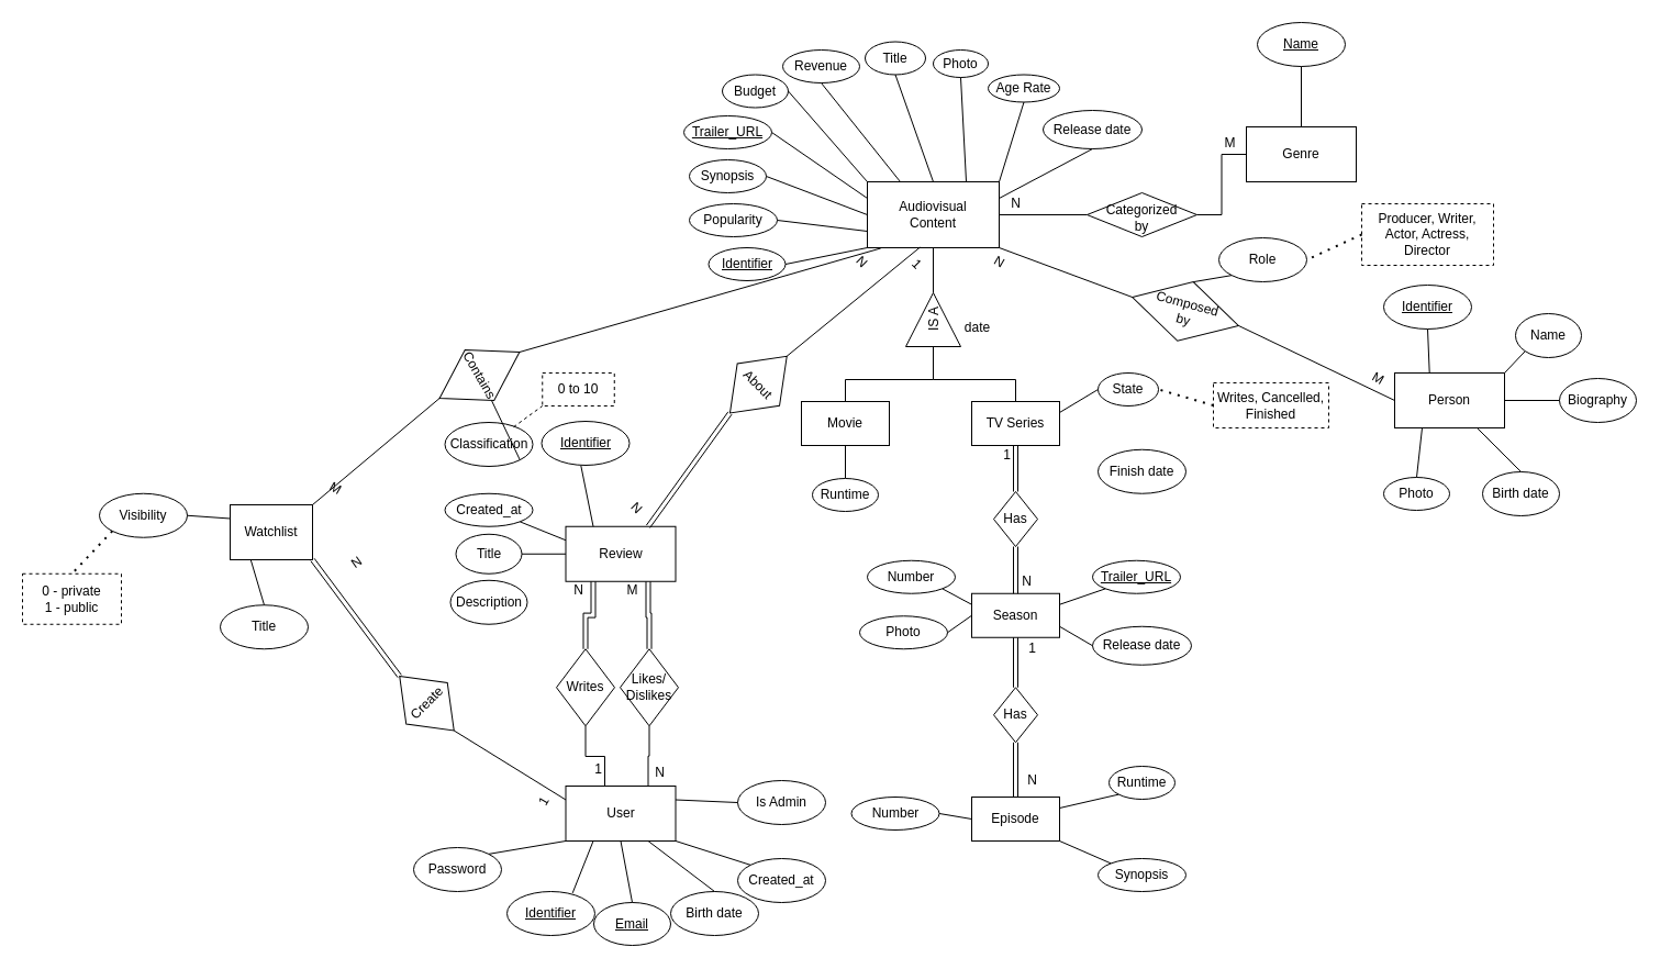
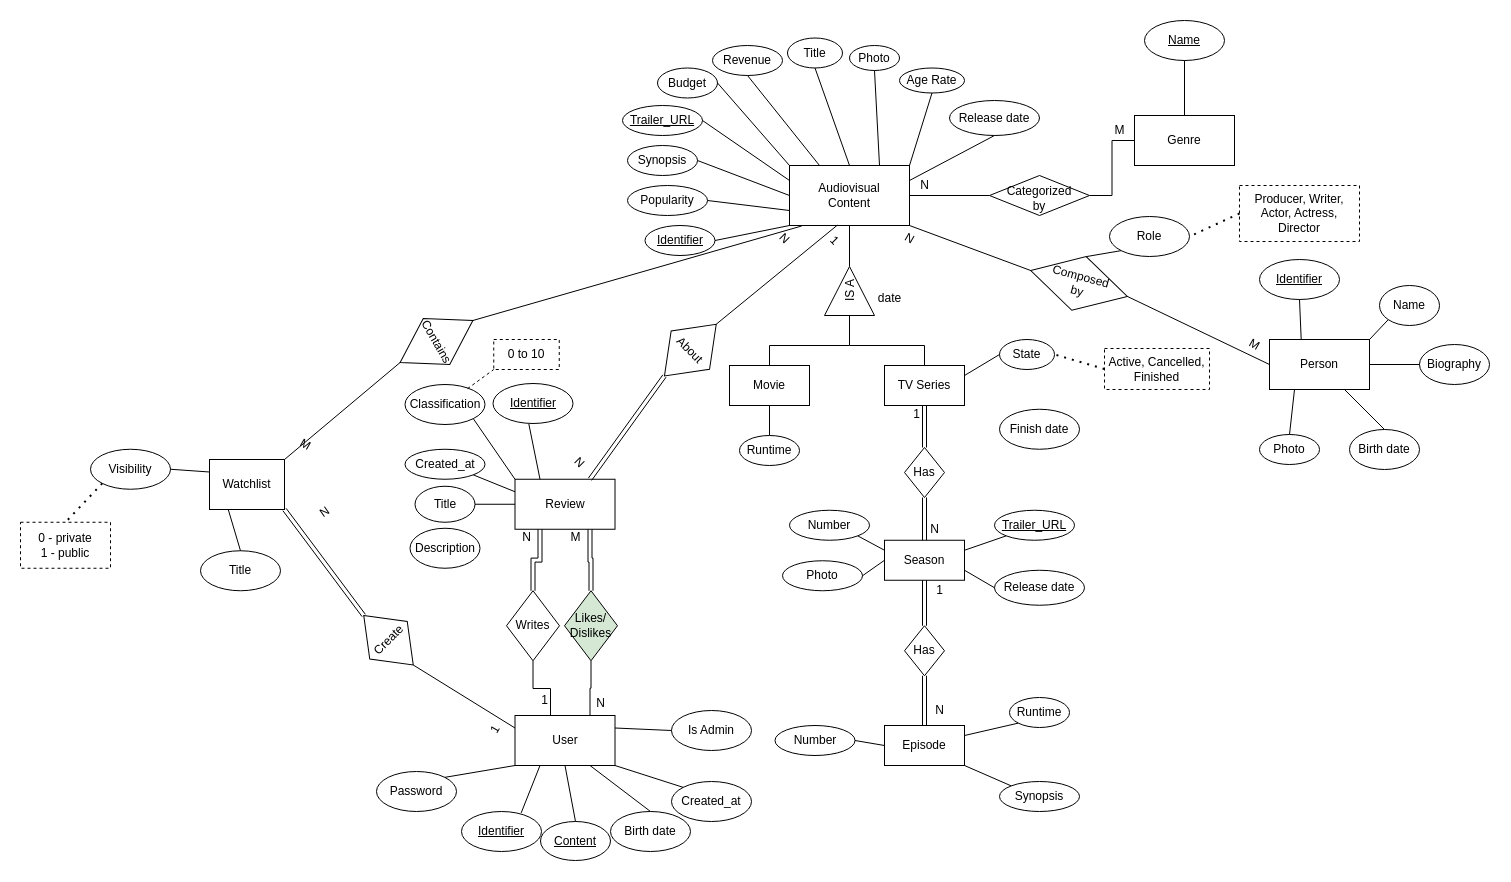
- <mxCell id="135" value="Writes, Cancelled, Finished" style="rounded=0;whiteSpace=wrap;html=1;dashed=1;" parent="1" vertex="1"><mxGeometry x="1104" y="348" width="105" height="41" as="geometry" /></mxCell>
+ <mxCell id="135" value="Active, Cancelled, Finished" style="rounded=0;whiteSpace=wrap;html=1;dashed=1;" parent="1" vertex="1"><mxGeometry x="1104" y="348" width="105" height="41" as="geometry" /></mxCell>
- <mxCell id="49" value="" style="endArrow=none;html=1;rounded=0;exitX=1;exitY=1;exitDx=0;exitDy=0;" parent="1" source="42" target="120" edge="1"><mxGeometry width="50" height="50" relative="1" as="geometry"><mxPoint x="190.5" y="483.75" as="sourcePoint" /><mxPoint x="299.5" y="500.25" as="targetPoint" /></mxGeometry></mxCell>
+ <mxCell id="49" value="" style="endArrow=none;html=1;rounded=0;exitX=1;exitY=1;exitDx=0;exitDy=0;entryX=0;entryY=0;entryDx=0;entryDy=0;" parent="1" source="42" target="41" edge="1"><mxGeometry width="50" height="50" relative="1" as="geometry"><mxPoint x="190.5" y="483.75" as="sourcePoint" /><mxPoint x="299.5" y="500.25" as="targetPoint" /></mxGeometry></mxCell>
- <mxCell id="144" value="Likes/&lt;div&gt;Dislikes&lt;/div&gt;" style="rhombus;whiteSpace=wrap;html=1;" parent="1" vertex="1"><mxGeometry x="564" y="590.25" width="53" height="70" as="geometry" /></mxCell>
+ <mxCell id="144" value="Likes/&lt;div&gt;Dislikes&lt;/div&gt;" style="rhombus;whiteSpace=wrap;html=1;fillColor=#d5e8d4;" parent="1" vertex="1"><mxGeometry x="564" y="590.25" width="53" height="70" as="geometry" /></mxCell>
- <mxCell id="137" value="&lt;u&gt;Email&lt;/u&gt;" style="ellipse;whiteSpace=wrap;html=1;" parent="1" vertex="1"><mxGeometry x="540" y="821" width="70" height="39" as="geometry" /></mxCell>
+ <mxCell id="137" value="&lt;u&gt;Content&lt;/u&gt;" style="ellipse;whiteSpace=wrap;html=1;" parent="1" vertex="1"><mxGeometry x="540" y="821" width="70" height="39" as="geometry" /></mxCell>
